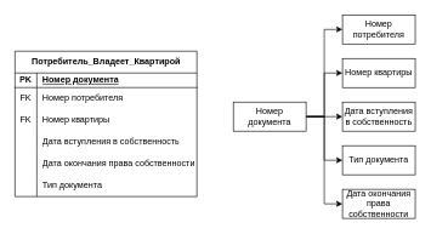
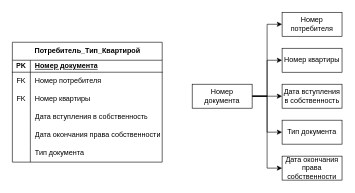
- <mxCell id="2" value="Потребитель_Владеет_Квартирой" style="shape=table;startSize=30;container=1;collapsible=1;childLayout=tableLayout;fixedRows=1;rowLines=0;fontStyle=1;align=center;resizeLast=1;html=1;" vertex="1" parent="1"><mxGeometry x="20" y="70" width="250" height="200" as="geometry" /></mxCell>
+ <mxCell id="2" value="Потребитель_Тип_Квартирой" style="shape=table;startSize=30;container=1;collapsible=1;childLayout=tableLayout;fixedRows=1;rowLines=0;fontStyle=1;align=center;resizeLast=1;html=1;" vertex="1" parent="1"><mxGeometry x="20" y="70" width="250" height="200" as="geometry" /></mxCell>
